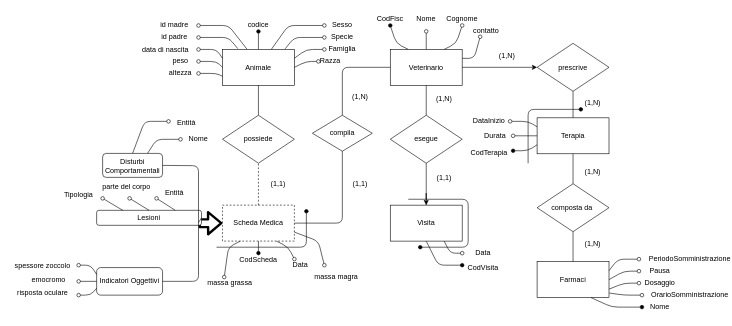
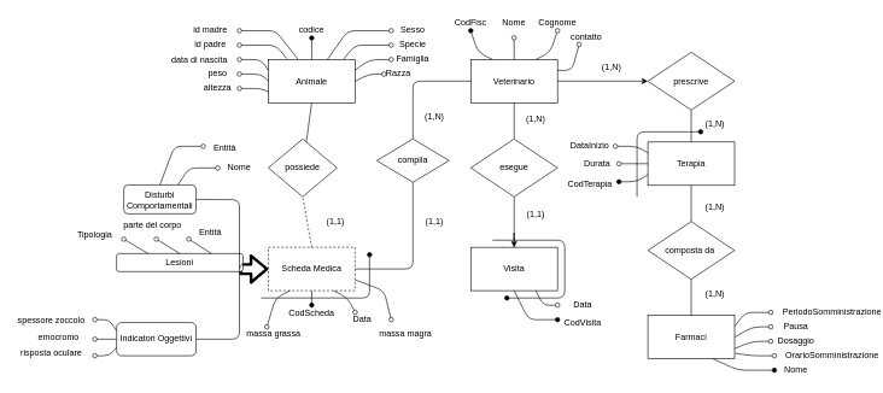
- <mxCell id="3" value="possiede" style="rhombus;whiteSpace=wrap;html=1;" parent="1" vertex="1"><mxGeometry x="370" y="191.833" width="120" height="80" as="geometry" /></mxCell>
+ <mxCell id="3" value="possiede" style="rhombus;whiteSpace=wrap;html=1;" parent="1" vertex="1"><mxGeometry x="370" y="191.833" width="95" height="80" as="geometry" /></mxCell>
- <mxCell id="83" value="massa grassa" style="text;html=1;strokeColor=none;fillColor=none;align=center;verticalAlign=middle;whiteSpace=wrap;rounded=0;" parent="1" vertex="1"><mxGeometry x="335" y="462" width="95" height="20" as="geometry" /></mxCell>
+ <mxCell id="83" value="massa grassa" style="text;html=1;strokeColor=none;fillColor=none;align=center;verticalAlign=middle;whiteSpace=wrap;rounded=0;" parent="1" vertex="1"><mxGeometry x="330" y="452" width="95" height="20" as="geometry" /></mxCell>
